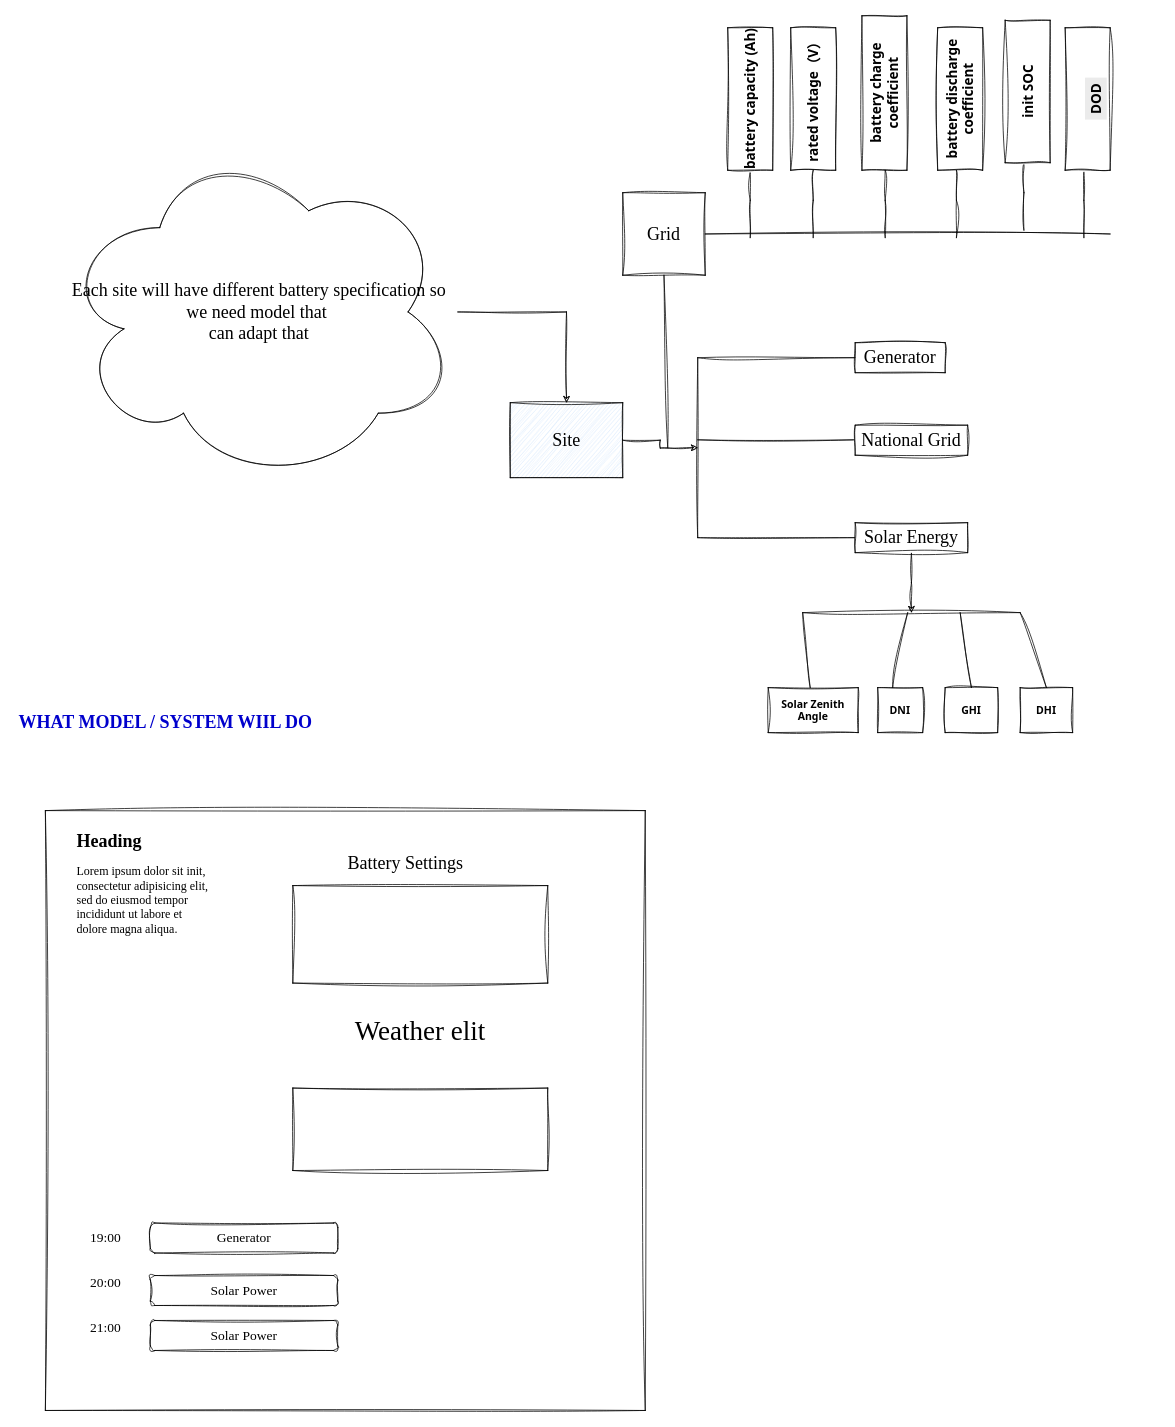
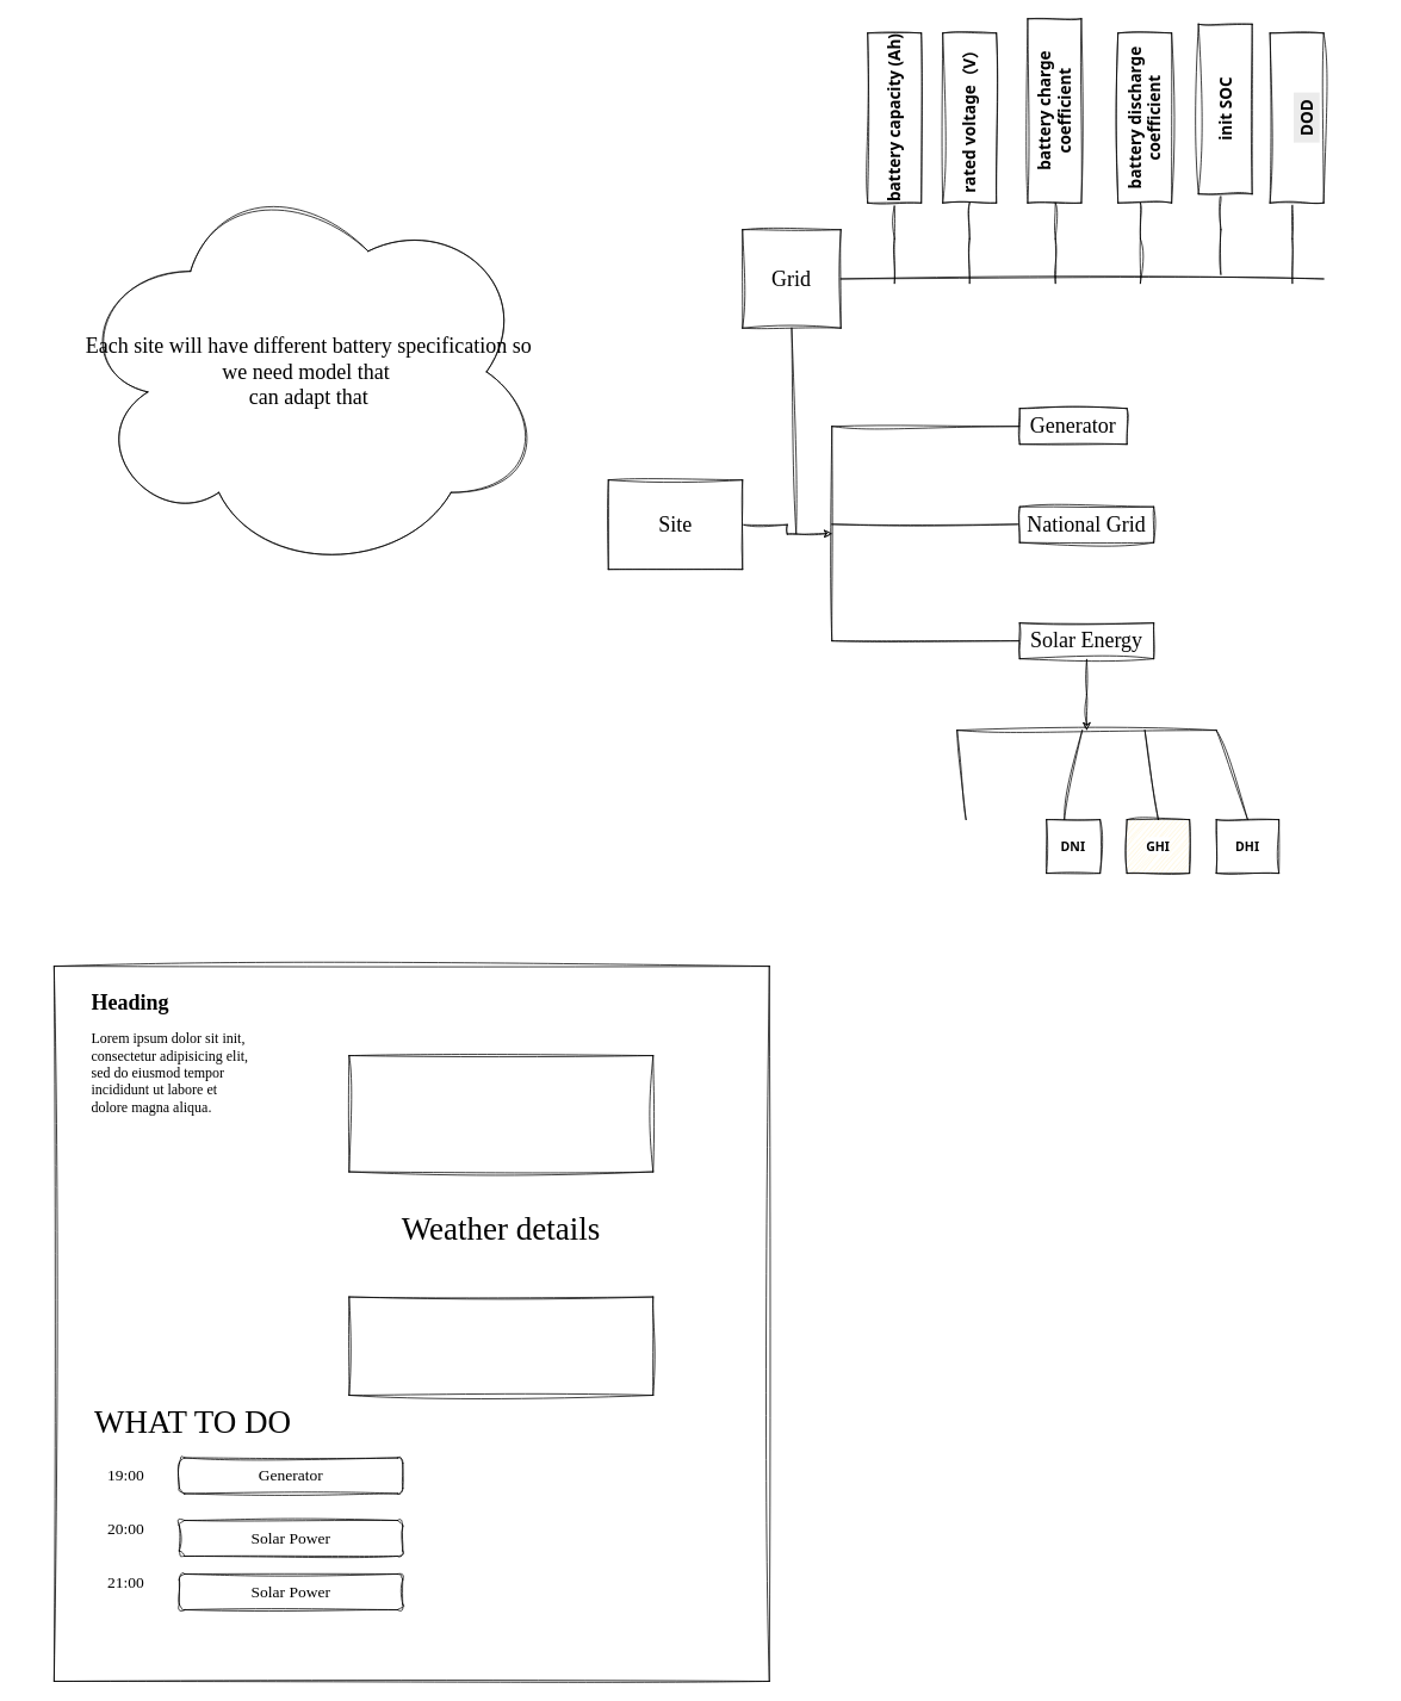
- <mxCell id="40" style="edgeStyle=orthogonalEdgeStyle;rounded=0;sketch=1;hachureGap=4;jiggle=2;curveFitting=1;orthogonalLoop=1;jettySize=auto;html=1;entryX=0.5;entryY=0;entryDx=0;entryDy=0;fontFamily=Architects Daughter;fontSource=https%3A%2F%2Ffonts.googleapis.com%2Fcss%3Ffamily%3DArchitects%2BDaughter;" edge="1" parent="1" source="41" target="4"><mxGeometry relative="1" as="geometry" /></mxCell>
- <mxCell id="4" value="&lt;font style=&quot;font-size: 24px;&quot;&gt;Site&lt;/font&gt;" style="rounded=0;whiteSpace=wrap;html=1;sketch=1;hachureGap=4;jiggle=2;curveFitting=1;fontFamily=Architects Daughter;fontSource=https%3A%2F%2Ffonts.googleapis.com%2Fcss%3Ffamily%3DArchitects%2BDaughter;fillColor=#dae8fc;" parent="2" vertex="1"><mxGeometry y="516" width="150" height="100" as="geometry" /></mxCell>
+ <mxCell id="4" value="&lt;font style=&quot;font-size: 24px;&quot;&gt;Site&lt;/font&gt;" style="rounded=0;whiteSpace=wrap;html=1;sketch=1;hachureGap=4;jiggle=2;curveFitting=1;fontFamily=Architects Daughter;fontSource=https%3A%2F%2Ffonts.googleapis.com%2Fcss%3Ffamily%3DArchitects%2BDaughter;" parent="2" vertex="1"><mxGeometry y="516" width="150" height="100" as="geometry" /></mxCell>
- <mxCell id="16" value="&lt;span style=&quot;font-family: system-ui, Ubuntu, &amp;quot;Droid Sans&amp;quot;, sans-serif; font-size: 14px; font-weight: 700; text-align: right; background-color: rgb(255, 255, 255);&quot;&gt;Solar Zenith Angle&lt;/span&gt;" style="rounded=0;whiteSpace=wrap;html=1;sketch=1;hachureGap=4;jiggle=2;curveFitting=1;fontFamily=Architects Daughter;fontSource=https%3A%2F%2Ffonts.googleapis.com%2Fcss%3Ffamily%3DArchitects%2BDaughter;" parent="2" vertex="1"><mxGeometry x="344" y="896" width="120" height="60" as="geometry" /></mxCell>
- <mxCell id="18" value="&lt;div style=&quot;text-align: right;&quot;&gt;&lt;font face=&quot;system-ui, Ubuntu, Droid Sans, sans-serif&quot;&gt;&lt;span style=&quot;font-size: 14px; background-color: rgb(255, 255, 255);&quot;&gt;&lt;b&gt;GHI&lt;/b&gt;&lt;/span&gt;&lt;/font&gt;&lt;/div&gt;" style="rounded=0;whiteSpace=wrap;html=1;sketch=1;hachureGap=4;jiggle=2;curveFitting=1;fontFamily=Architects Daughter;fontSource=https%3A%2F%2Ffonts.googleapis.com%2Fcss%3Ffamily%3DArchitects%2BDaughter;" parent="2" vertex="1"><mxGeometry x="580" y="896" width="70" height="60" as="geometry" /></mxCell>
+ <mxCell id="18" value="&lt;div style=&quot;text-align: right;&quot;&gt;&lt;font face=&quot;system-ui, Ubuntu, Droid Sans, sans-serif&quot;&gt;&lt;span style=&quot;font-size: 14px; background-color: rgb(255, 255, 255);&quot;&gt;&lt;b&gt;GHI&lt;/b&gt;&lt;/span&gt;&lt;/font&gt;&lt;/div&gt;" style="rounded=0;whiteSpace=wrap;html=1;sketch=1;hachureGap=4;jiggle=2;curveFitting=1;fontFamily=Architects Daughter;fontSource=https%3A%2F%2Ffonts.googleapis.com%2Fcss%3Ffamily%3DArchitects%2BDaughter;fillColor=#fff2cc;" parent="2" vertex="1"><mxGeometry x="580" y="896" width="70" height="60" as="geometry" /></mxCell>
- <mxCell id="42" value="&lt;font color=&quot;#0000cc&quot; style=&quot;font-size: 24px;&quot;&gt;&lt;b&gt;WHAT MODEL / SYSTEM WIIL DO&lt;/b&gt;&lt;/font&gt;" style="text;html=1;align=center;verticalAlign=middle;resizable=0;points=[];autosize=1;strokeColor=none;fillColor=none;fontFamily=Architects Daughter;fontSource=https%3A%2F%2Ffonts.googleapis.com%2Fcss%3Ffamily%3DArchitects%2BDaughter;" vertex="1" parent="1"><mxGeometry x="20" y="943" width="400" height="40" as="geometry" /></mxCell>
- <mxCell id="47" value="&lt;font style=&quot;font-size: 24px;&quot;&gt;Battery Settings&lt;/font&gt;" style="text;html=1;align=center;verticalAlign=middle;resizable=0;points=[];autosize=1;strokeColor=none;fillColor=none;fontFamily=Architects Daughter;fontSource=https%3A%2F%2Ffonts.googleapis.com%2Fcss%3Ffamily%3DArchitects%2BDaughter;" vertex="1" parent="45"><mxGeometry x="45" width="210" height="40" as="geometry" /></mxCell>
- <mxCell id="48" value="&lt;font style=&quot;font-size: 36px;&quot;&gt;Weather elit&lt;/font&gt;" style="text;html=1;align=center;verticalAlign=middle;whiteSpace=wrap;rounded=0;fontFamily=Architects Daughter;fontSource=https%3A%2F%2Ffonts.googleapis.com%2Fcss%3Ffamily%3DArchitects%2BDaughter;" vertex="1" parent="45"><mxGeometry x="25" y="230" width="290" height="30" as="geometry" /></mxCell>
+ <mxCell id="48" value="&lt;font style=&quot;font-size: 36px;&quot;&gt;Weather details&lt;/font&gt;" style="text;html=1;align=center;verticalAlign=middle;whiteSpace=wrap;rounded=0;fontFamily=Architects Daughter;fontSource=https%3A%2F%2Ffonts.googleapis.com%2Fcss%3Ffamily%3DArchitects%2BDaughter;" vertex="1" parent="45"><mxGeometry x="25" y="230" width="290" height="30" as="geometry" /></mxCell>
+ <mxCell id="50" value="&lt;font style=&quot;font-size: 36px;&quot;&gt;WHAT TO DO&lt;/font&gt;" style="text;html=1;align=center;verticalAlign=middle;resizable=0;points=[];autosize=1;strokeColor=none;fillColor=none;fontFamily=Architects Daughter;fontSource=https%3A%2F%2Ffonts.googleapis.com%2Fcss%3Ffamily%3DArchitects%2BDaughter;" vertex="1" parent="1"><mxGeometry x="90" y="1560" width="250" height="60" as="geometry" /></mxCell>
